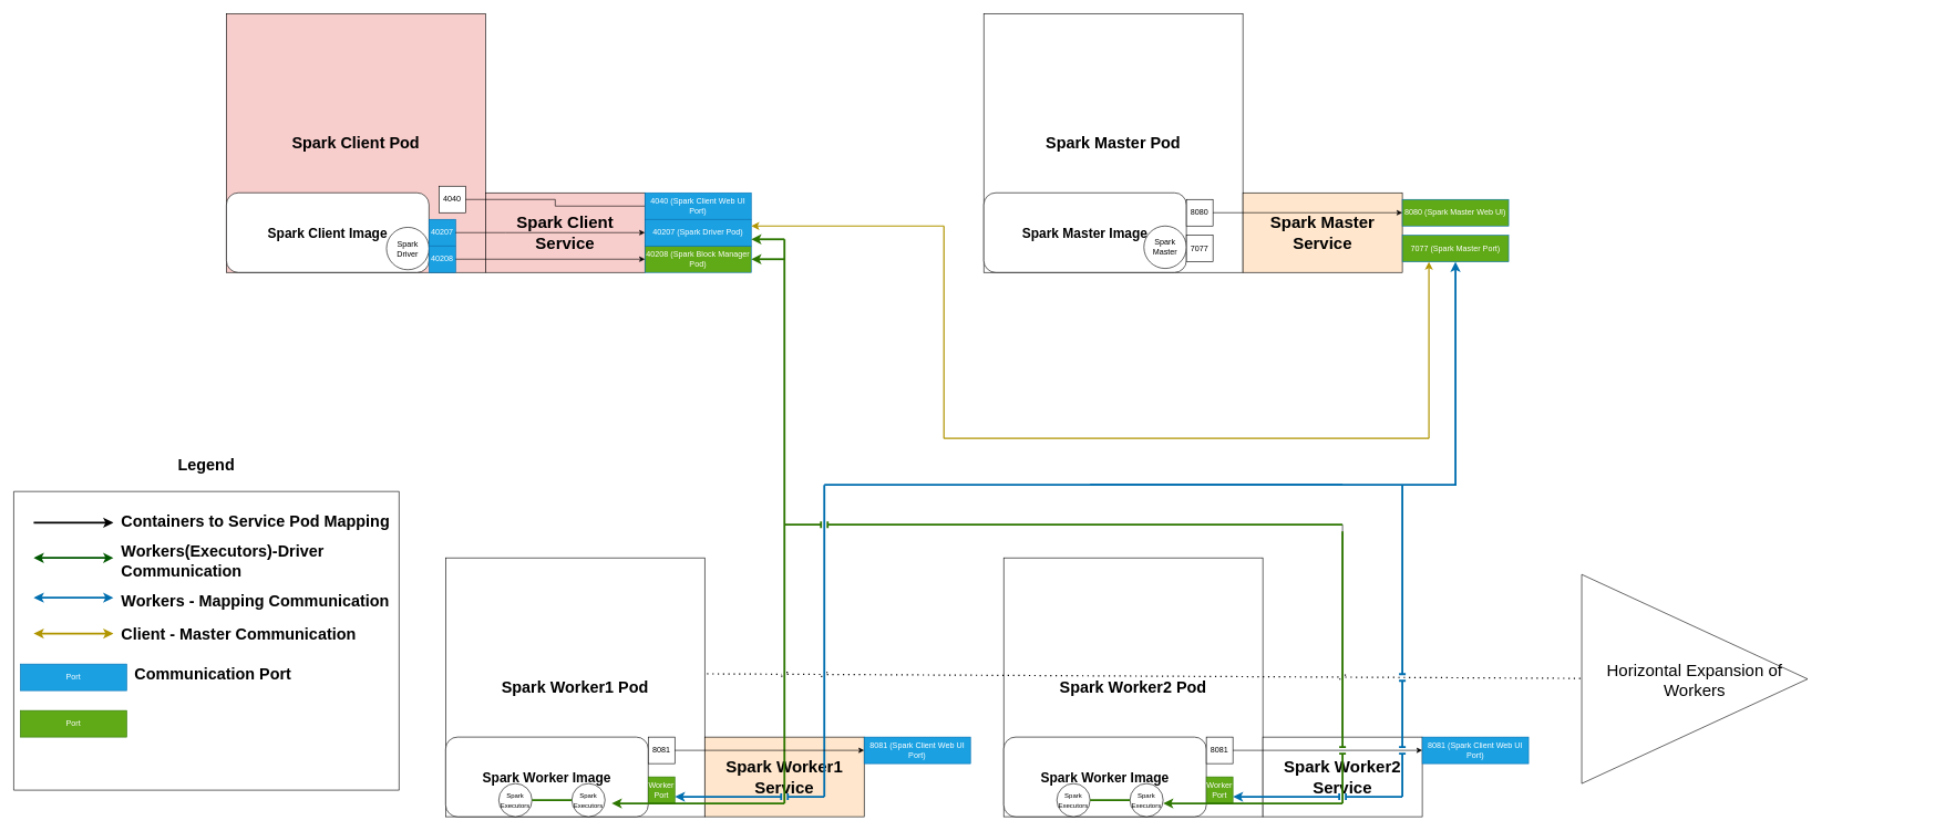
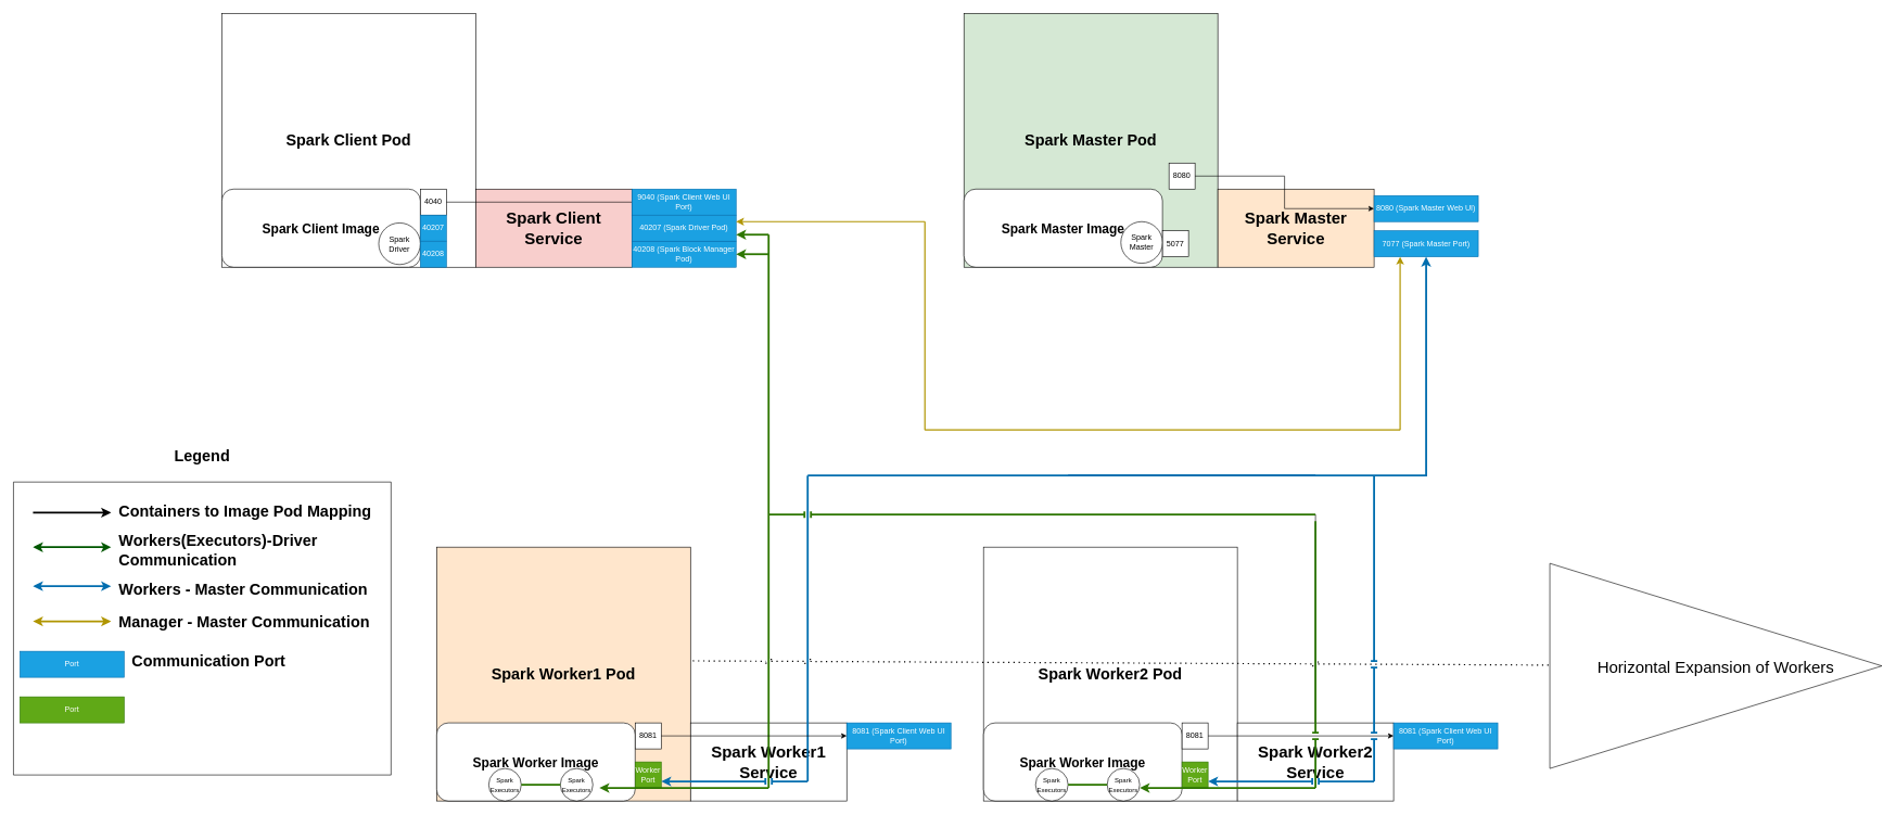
- <mxCell id="2" value="&lt;b&gt;&lt;font style=&quot;font-size: 24px;&quot;&gt;Spark &lt;font style=&quot;font-size: 24px;&quot;&gt;Client Pod&lt;/font&gt;&lt;/font&gt;&lt;/b&gt;" style="whiteSpace=wrap;html=1;aspect=fixed;fillColor=#f8cecc;" parent="1" vertex="1"><mxGeometry x="340" y="20" width="390" height="390" as="geometry" /></mxCell>
+ <mxCell id="2" value="&lt;b&gt;&lt;font style=&quot;font-size: 24px;&quot;&gt;Spark &lt;font style=&quot;font-size: 24px;&quot;&gt;Client Pod&lt;/font&gt;&lt;/font&gt;&lt;/b&gt;" style="whiteSpace=wrap;html=1;aspect=fixed;" parent="1" vertex="1"><mxGeometry x="340" y="20" width="390" height="390" as="geometry" /></mxCell>
- <mxCell id="17" value="&lt;b&gt;&lt;font style=&quot;font-size: 24px;&quot;&gt;Spark &lt;font style=&quot;font-size: 24px;&quot;&gt;Master Pod&lt;/font&gt;&lt;/font&gt;&lt;/b&gt;" style="whiteSpace=wrap;html=1;aspect=fixed;" parent="1" vertex="1"><mxGeometry x="1480" y="20" width="390" height="390" as="geometry" /></mxCell>
+ <mxCell id="17" value="&lt;b&gt;&lt;font style=&quot;font-size: 24px;&quot;&gt;Spark &lt;font style=&quot;font-size: 24px;&quot;&gt;Master Pod&lt;/font&gt;&lt;/font&gt;&lt;/b&gt;" style="whiteSpace=wrap;html=1;aspect=fixed;fillColor=#d5e8d4;" parent="1" vertex="1"><mxGeometry x="1480" y="20" width="390" height="390" as="geometry" /></mxCell>
- <mxCell id="7" value="4040" style="rounded=0;whiteSpace=wrap;html=1;" parent="1" vertex="1"><mxGeometry x="660" y="280" width="40" height="40" as="geometry" /></mxCell>
+ <mxCell id="7" value="4040" style="rounded=0;whiteSpace=wrap;html=1;" parent="1" vertex="1"><mxGeometry x="645" y="290" width="40" height="40" as="geometry" /></mxCell>
- <mxCell id="12" value="4040 (Spark Client Web UI Port)" style="rounded=0;whiteSpace=wrap;html=1;fillColor=#1ba1e2;fontColor=#ffffff;strokeColor=#006EAF;" parent="1" vertex="1"><mxGeometry x="970" y="290" width="160" height="40" as="geometry" /></mxCell>
+ <mxCell id="12" value="9040 (Spark Client Web UI Port)" style="rounded=0;whiteSpace=wrap;html=1;fillColor=#1ba1e2;fontColor=#ffffff;strokeColor=#006EAF;" parent="1" vertex="1"><mxGeometry x="970" y="290" width="160" height="40" as="geometry" /></mxCell>
- <mxCell id="22" value="8080" style="rounded=0;whiteSpace=wrap;html=1;" parent="1" vertex="1"><mxGeometry x="1785" y="300" width="40" height="40" as="geometry" /></mxCell>
+ <mxCell id="22" value="8080" style="rounded=0;whiteSpace=wrap;html=1;" parent="1" vertex="1"><mxGeometry x="1795" y="250" width="40" height="40" as="geometry" /></mxCell>
- <mxCell id="26" value="8080 (Spark Master Web UI)" style="rounded=0;whiteSpace=wrap;html=1;fillColor=#60a917;fontColor=#ffffff;strokeColor=#006EAF;" parent="1" vertex="1"><mxGeometry x="2110" y="300" width="160" height="40" as="geometry" /></mxCell>
+ <mxCell id="26" value="8080 (Spark Master Web UI)" style="rounded=0;whiteSpace=wrap;html=1;fillColor=#1ba1e2;fontColor=#ffffff;strokeColor=#006EAF;" parent="1" vertex="1"><mxGeometry x="2110" y="300" width="160" height="40" as="geometry" /></mxCell>
- <mxCell id="10" style="edgeStyle=orthogonalEdgeStyle;rounded=0;orthogonalLoop=1;jettySize=auto;html=1;fontSize=12;" parent="1" source="8" target="16" edge="1"><mxGeometry relative="1" as="geometry"><Array as="points"><mxPoint x="760" y="350" /><mxPoint x="760" y="350" /></Array></mxGeometry></mxCell>
- <mxCell id="23" value="7077" style="rounded=0;whiteSpace=wrap;html=1;" parent="1" vertex="1"><mxGeometry x="1785" y="353.94" width="40" height="40" as="geometry" /></mxCell>
+ <mxCell id="23" value="5077" style="rounded=0;whiteSpace=wrap;html=1;" parent="1" vertex="1"><mxGeometry x="1785" y="353.94" width="40" height="40" as="geometry" /></mxCell>
- <mxCell id="27" value="7077 (Spark Master Port)" style="rounded=0;whiteSpace=wrap;html=1;fillColor=#60a917;fontColor=#ffffff;strokeColor=#006EAF;" parent="1" vertex="1"><mxGeometry x="2110" y="353.94" width="160" height="40" as="geometry" /></mxCell>
+ <mxCell id="27" value="7077 (Spark Master Port)" style="rounded=0;whiteSpace=wrap;html=1;fillColor=#1ba1e2;fontColor=#ffffff;strokeColor=#006EAF;" parent="1" vertex="1"><mxGeometry x="2110" y="353.94" width="160" height="40" as="geometry" /></mxCell>
- <mxCell id="14" style="edgeStyle=orthogonalEdgeStyle;rounded=0;orthogonalLoop=1;jettySize=auto;html=1;fontSize=12;" parent="1" source="13" target="15" edge="1"><mxGeometry relative="1" as="geometry" /></mxCell>
- <mxCell id="15" value="40208 (Spark Block Manager Pod)" style="rounded=0;whiteSpace=wrap;html=1;fillColor=#60a917;fontColor=#ffffff;strokeColor=#006EAF;" parent="1" vertex="1"><mxGeometry x="970" y="370" width="160" height="40" as="geometry" /></mxCell>
+ <mxCell id="15" value="40208 (Spark Block Manager Pod)" style="rounded=0;whiteSpace=wrap;html=1;fillColor=#1ba1e2;fontColor=#ffffff;strokeColor=#006EAF;" parent="1" vertex="1"><mxGeometry x="970" y="370" width="160" height="40" as="geometry" /></mxCell>
- <mxCell id="62" value="&lt;p&gt;&lt;font style=&quot;font-size: 14px;&quot;&gt;&lt;b&gt;&lt;font style=&quot;font-size: 24px;&quot;&gt;Containers to Service Pod Mapping&lt;br&gt;&lt;/font&gt;&lt;/b&gt;&lt;/font&gt;&lt;/p&gt;" style="text;html=1;strokeColor=none;fillColor=none;align=left;verticalAlign=middle;whiteSpace=wrap;rounded=0;fontSize=24;" parent="1" vertex="1"><mxGeometry x="180" y="770" width="420" height="30" as="geometry" /></mxCell>
+ <mxCell id="62" value="&lt;p&gt;&lt;font style=&quot;font-size: 14px;&quot;&gt;&lt;b&gt;&lt;font style=&quot;font-size: 24px;&quot;&gt;Containers to Image Pod Mapping&lt;br&gt;&lt;/font&gt;&lt;/b&gt;&lt;/font&gt;&lt;/p&gt;" style="text;html=1;strokeColor=none;fillColor=none;align=left;verticalAlign=middle;whiteSpace=wrap;rounded=0;fontSize=24;" parent="1" vertex="1"><mxGeometry x="180" y="770" width="420" height="30" as="geometry" /></mxCell>
- <mxCell id="64" value="&lt;p&gt;&lt;font style=&quot;font-size: 14px;&quot;&gt;&lt;b&gt;&lt;font style=&quot;font-size: 24px;&quot;&gt;Workers - Mapping Communication&lt;/font&gt;&lt;/b&gt;&lt;/font&gt;&lt;/p&gt;" style="text;html=1;strokeColor=none;fillColor=none;align=left;verticalAlign=middle;whiteSpace=wrap;rounded=0;fontSize=24;" parent="1" vertex="1"><mxGeometry x="180" y="890" width="420" height="30" as="geometry" /></mxCell>
+ <mxCell id="64" value="&lt;p&gt;&lt;font style=&quot;font-size: 14px;&quot;&gt;&lt;b&gt;&lt;font style=&quot;font-size: 24px;&quot;&gt;Workers - Master Communication&lt;/font&gt;&lt;/b&gt;&lt;/font&gt;&lt;/p&gt;" style="text;html=1;strokeColor=none;fillColor=none;align=left;verticalAlign=middle;whiteSpace=wrap;rounded=0;fontSize=24;" parent="1" vertex="1"><mxGeometry x="180" y="890" width="420" height="30" as="geometry" /></mxCell>
- <mxCell id="65" value="&lt;p&gt;&lt;font style=&quot;font-size: 14px;&quot;&gt;&lt;b&gt;&lt;font style=&quot;font-size: 24px;&quot;&gt;Client - Master Communication&lt;/font&gt;&lt;/b&gt;&lt;/font&gt;&lt;/p&gt;" style="text;html=1;strokeColor=none;fillColor=none;align=left;verticalAlign=middle;whiteSpace=wrap;rounded=0;fontSize=24;" parent="1" vertex="1"><mxGeometry x="180" y="940" width="400" height="30" as="geometry" /></mxCell>
+ <mxCell id="65" value="&lt;p&gt;&lt;font style=&quot;font-size: 14px;&quot;&gt;&lt;b&gt;&lt;font style=&quot;font-size: 24px;&quot;&gt;Manager - Master Communication&lt;/font&gt;&lt;/b&gt;&lt;/font&gt;&lt;/p&gt;" style="text;html=1;strokeColor=none;fillColor=none;align=left;verticalAlign=middle;whiteSpace=wrap;rounded=0;fontSize=24;" parent="1" vertex="1"><mxGeometry x="180" y="940" width="400" height="30" as="geometry" /></mxCell>
- <mxCell id="76" value="Horizontal Expansion of Workers" style="triangle;whiteSpace=wrap;html=1;strokeColor=default;fontSize=25;" parent="1" vertex="1"><mxGeometry x="2380" y="865" width="340" height="315" as="geometry" /></mxCell>
+ <mxCell id="76" value="Horizontal Expansion of Workers" style="triangle;whiteSpace=wrap;html=1;strokeColor=default;fontSize=25;" parent="1" vertex="1"><mxGeometry x="2380" y="865" width="510" height="315" as="geometry" /></mxCell>
- <mxCell id="28" value="&lt;b&gt;&lt;font style=&quot;font-size: 24px;&quot;&gt;Spark &lt;font style=&quot;font-size: 24px;&quot;&gt;Worker1 Pod&lt;/font&gt;&lt;/font&gt;&lt;/b&gt;" style="whiteSpace=wrap;html=1;aspect=fixed;" parent="1" vertex="1"><mxGeometry x="670" y="840" width="390" height="390" as="geometry" /></mxCell>
+ <mxCell id="28" value="&lt;b&gt;&lt;font style=&quot;font-size: 24px;&quot;&gt;Spark &lt;font style=&quot;font-size: 24px;&quot;&gt;Worker1 Pod&lt;/font&gt;&lt;/font&gt;&lt;/b&gt;" style="whiteSpace=wrap;html=1;aspect=fixed;fillColor=#ffe6cc;" parent="1" vertex="1"><mxGeometry x="670" y="840" width="390" height="390" as="geometry" /></mxCell>
- <mxCell id="34" value="&lt;font style=&quot;font-size: 25px;&quot;&gt;&lt;b&gt;&lt;font style=&quot;font-size: 25px;&quot;&gt;Spark Worker1 Service&lt;br&gt;&lt;/font&gt;&lt;/b&gt;&lt;/font&gt;" style="rounded=0;whiteSpace=wrap;html=1;fontSize=24;strokeColor=default;fillColor=#ffe6cc;" parent="1" vertex="1"><mxGeometry x="1060" y="1110" width="240" height="120" as="geometry" /></mxCell>
+ <mxCell id="34" value="&lt;font style=&quot;font-size: 25px;&quot;&gt;&lt;b&gt;&lt;font style=&quot;font-size: 25px;&quot;&gt;Spark Worker1 Service&lt;br&gt;&lt;/font&gt;&lt;/b&gt;&lt;/font&gt;" style="rounded=0;whiteSpace=wrap;html=1;fontSize=24;strokeColor=default;" parent="1" vertex="1"><mxGeometry x="1060" y="1110" width="240" height="120" as="geometry" /></mxCell>
